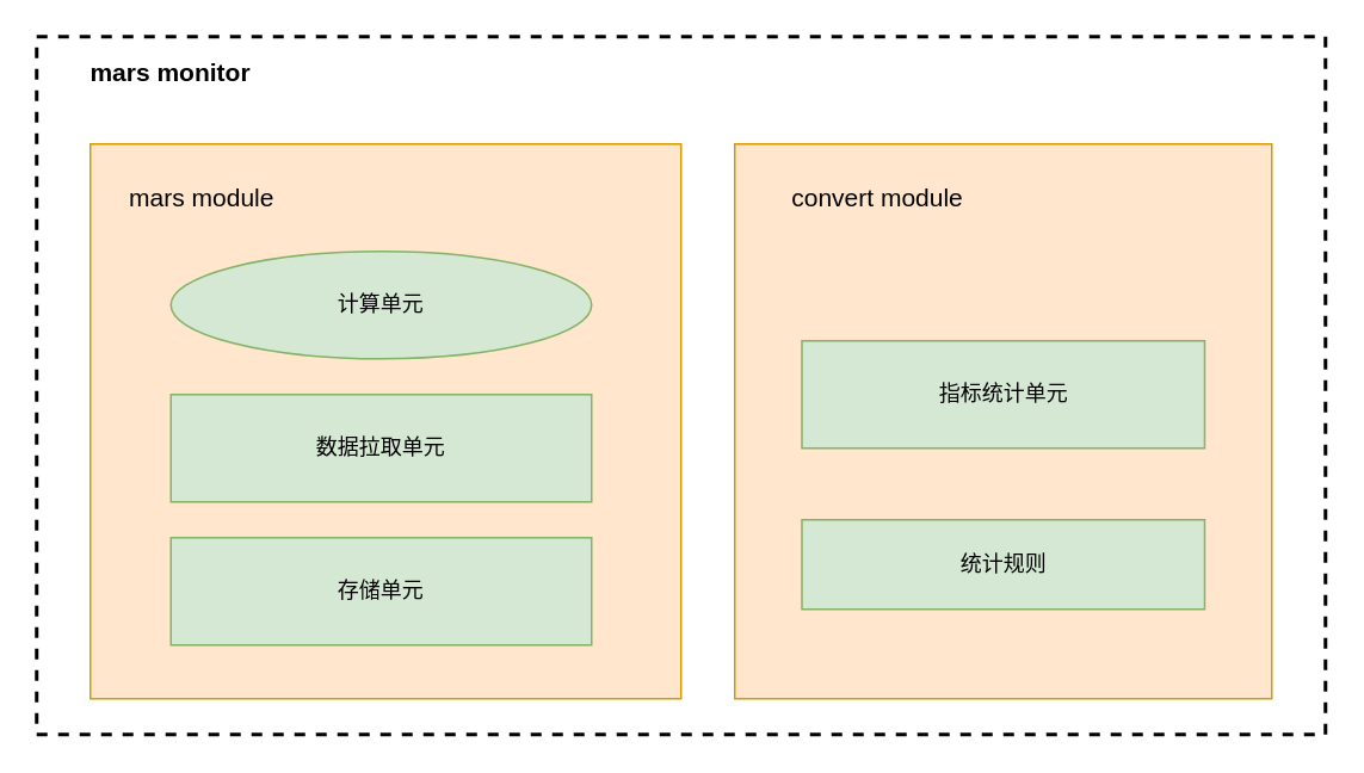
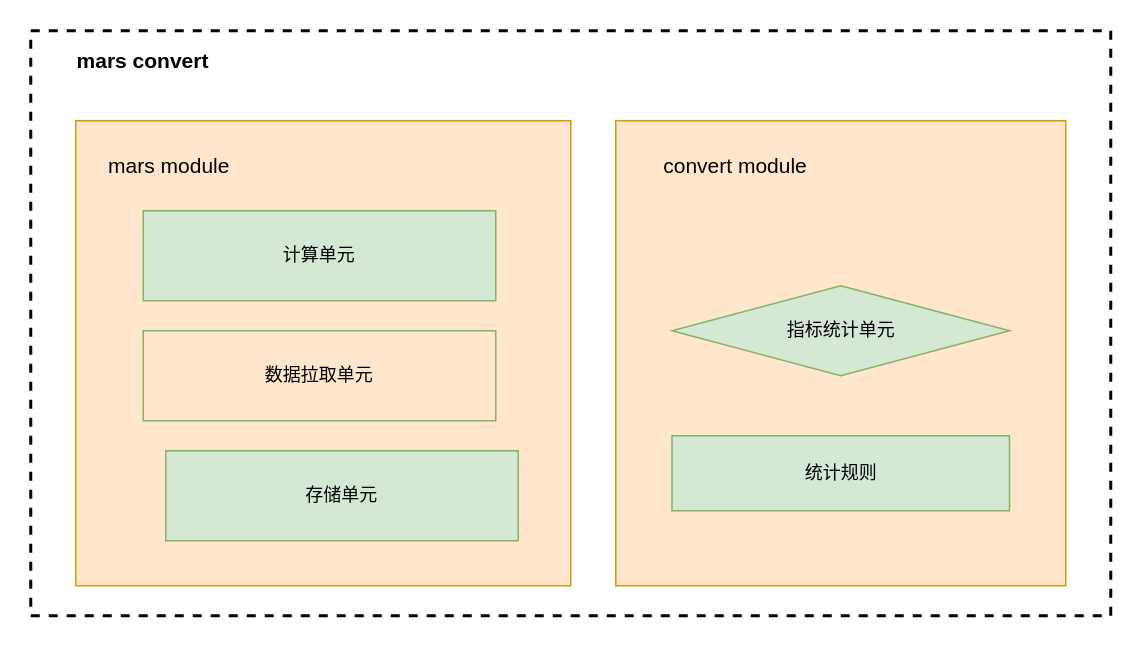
- <mxCell id="3" value="&lt;b&gt;&lt;font style=&quot;font-size: 14px&quot;&gt;mars monitor&lt;/font&gt;&lt;/b&gt;" style="text;html=1;strokeColor=none;fillColor=none;align=center;verticalAlign=middle;whiteSpace=wrap;rounded=0;dashed=1;" vertex="1" parent="1"><mxGeometry x="30" y="30" width="130" height="20" as="geometry" /></mxCell>
+ <mxCell id="3" value="&lt;b&gt;&lt;font style=&quot;font-size: 14px&quot;&gt;mars convert&lt;/font&gt;&lt;/b&gt;" style="text;html=1;strokeColor=none;fillColor=none;align=center;verticalAlign=middle;whiteSpace=wrap;rounded=0;dashed=1;" vertex="1" parent="1"><mxGeometry x="30" y="30" width="130" height="20" as="geometry" /></mxCell>
- <mxCell id="8" value="计算单元" style="ellipse;whiteSpace=wrap;html=1;strokeWidth=1;fillColor=#d5e8d4;strokeColor=#82b366;" vertex="1" parent="1"><mxGeometry x="95" y="140" width="235" height="60" as="geometry" /></mxCell>
+ <mxCell id="8" value="计算单元" style="rounded=0;whiteSpace=wrap;html=1;strokeWidth=1;fillColor=#d5e8d4;strokeColor=#82b366;" vertex="1" parent="1"><mxGeometry x="95" y="140" width="235" height="60" as="geometry" /></mxCell>
- <mxCell id="12" value="指标统计单元" style="rounded=0;whiteSpace=wrap;html=1;strokeWidth=1;fillColor=#d5e8d4;strokeColor=#82b366;" vertex="1" parent="1"><mxGeometry x="447.5" y="190" width="225" height="60" as="geometry" /></mxCell>
+ <mxCell id="12" value="指标统计单元" style="rhombus;whiteSpace=wrap;html=1;strokeWidth=1;fillColor=#d5e8d4;strokeColor=#82b366;" vertex="1" parent="1"><mxGeometry x="447.5" y="190" width="225" height="60" as="geometry" /></mxCell>
- <mxCell id="7" value="数据拉取单元" style="rounded=0;whiteSpace=wrap;html=1;strokeWidth=1;fillColor=#d5e8d4;strokeColor=#82b366;" vertex="1" parent="1"><mxGeometry x="95" y="220" width="235" height="60" as="geometry" /></mxCell>
+ <mxCell id="7" value="数据拉取单元" style="rounded=0;whiteSpace=wrap;html=1;strokeWidth=1;fillColor=#ffe6cc;strokeColor=#82b366;" vertex="1" parent="1"><mxGeometry x="95" y="220" width="235" height="60" as="geometry" /></mxCell>
- <mxCell id="6" value="存储单元" style="rounded=0;whiteSpace=wrap;html=1;strokeWidth=1;fillColor=#d5e8d4;strokeColor=#82b366;" vertex="1" parent="1"><mxGeometry x="95" y="300" width="235" height="60" as="geometry" /></mxCell>
+ <mxCell id="6" value="存储单元" style="rounded=0;whiteSpace=wrap;html=1;strokeWidth=1;fillColor=#d5e8d4;strokeColor=#82b366;" vertex="1" parent="1"><mxGeometry x="110" y="300" width="235" height="60" as="geometry" /></mxCell>
